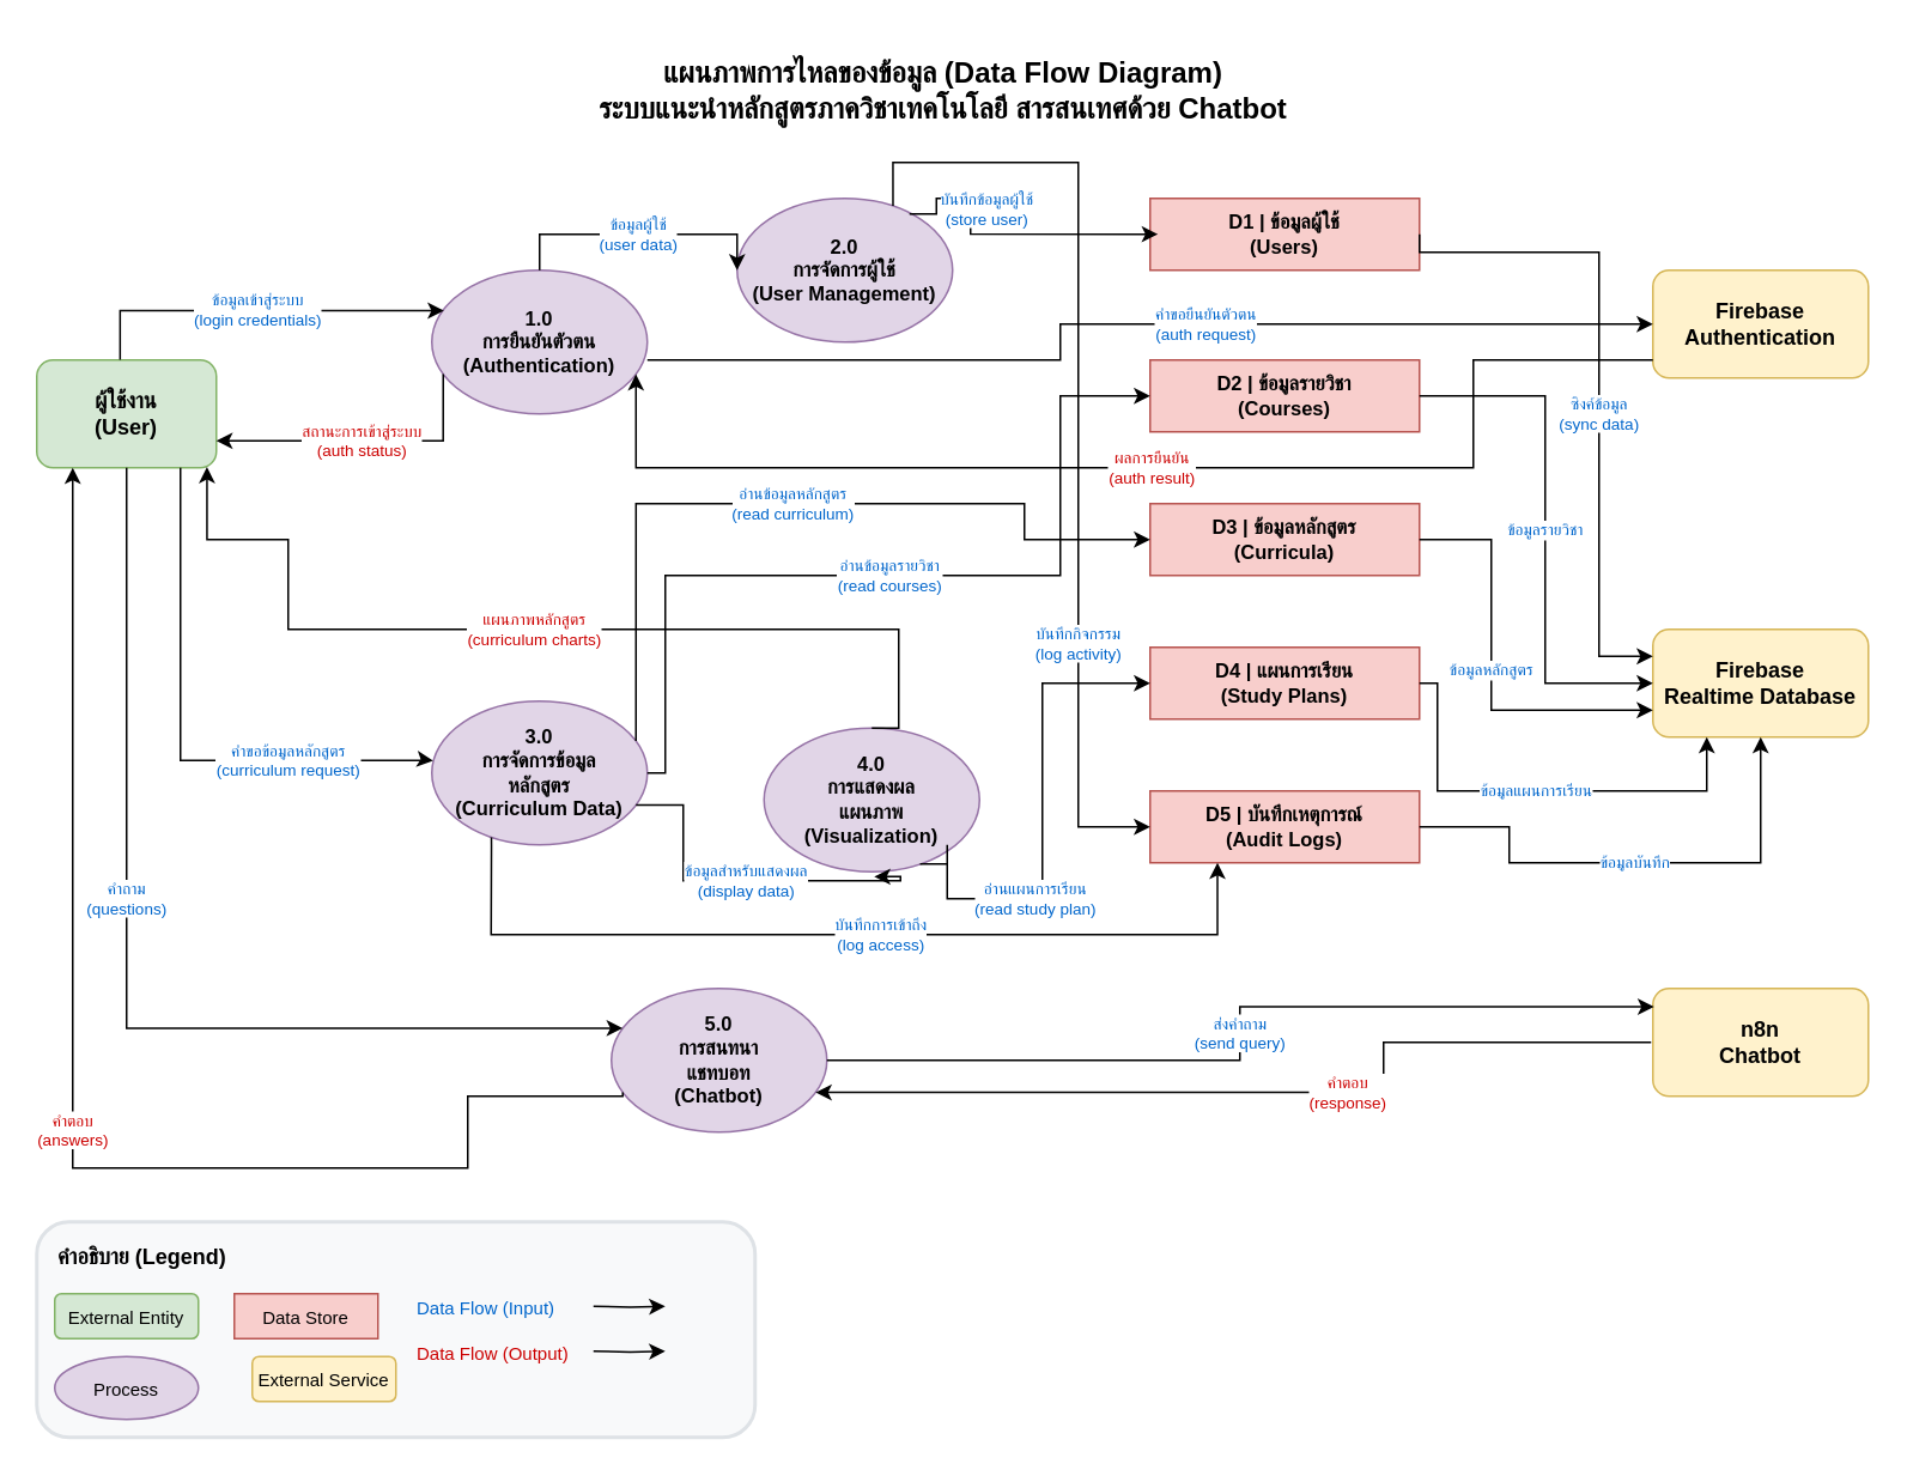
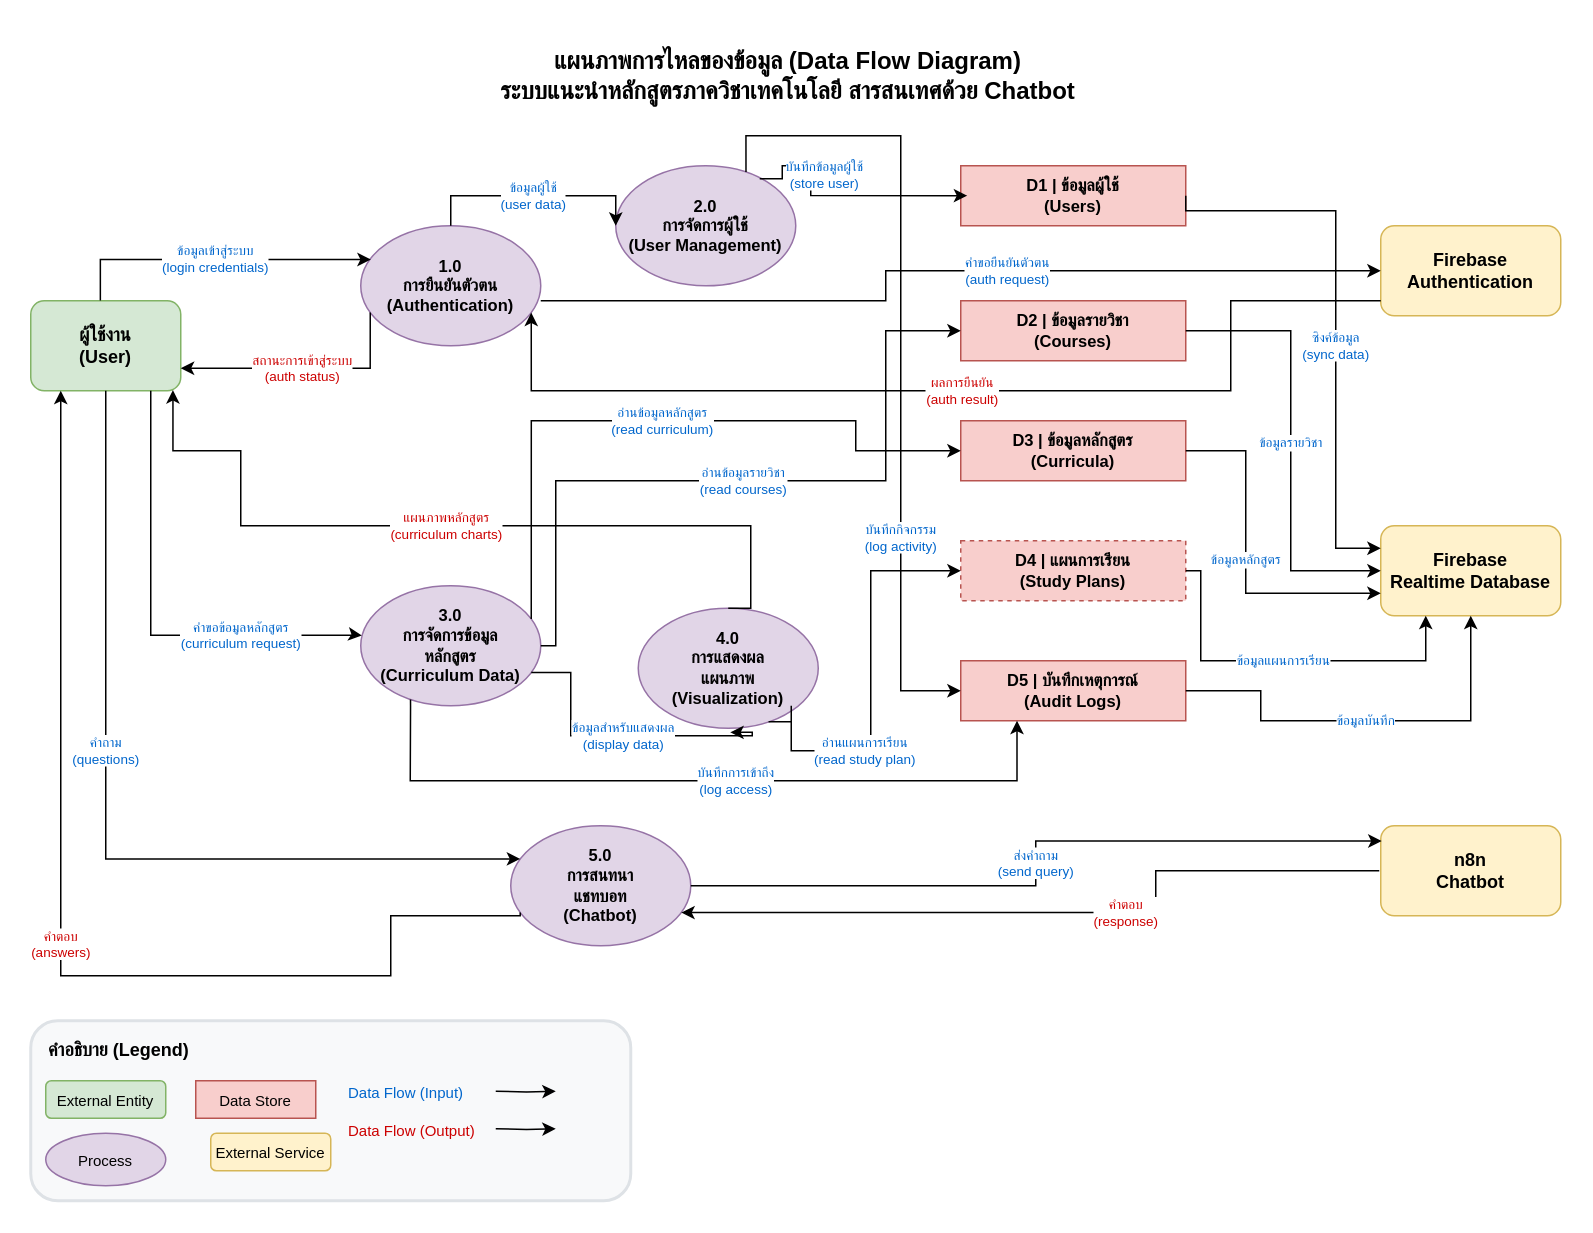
- <mxCell id="15" value="D4 | แผนการเรียน&#10;(Study Plans)" style="rounded=0;whiteSpace=wrap;html=1;fillColor=#f8cecc;strokeColor=#b85450;fontSize=11;fontStyle=1;" parent="1" vertex="1"><mxGeometry x="640" y="360" width="150" height="40" as="geometry" /></mxCell>
+ <mxCell id="15" value="D4 | แผนการเรียน&#10;(Study Plans)" style="rounded=0;whiteSpace=wrap;html=1;fillColor=#f8cecc;strokeColor=#b85450;fontSize=11;fontStyle=1;dashed=1;" parent="1" vertex="1"><mxGeometry x="640" y="360" width="150" height="40" as="geometry" /></mxCell>
